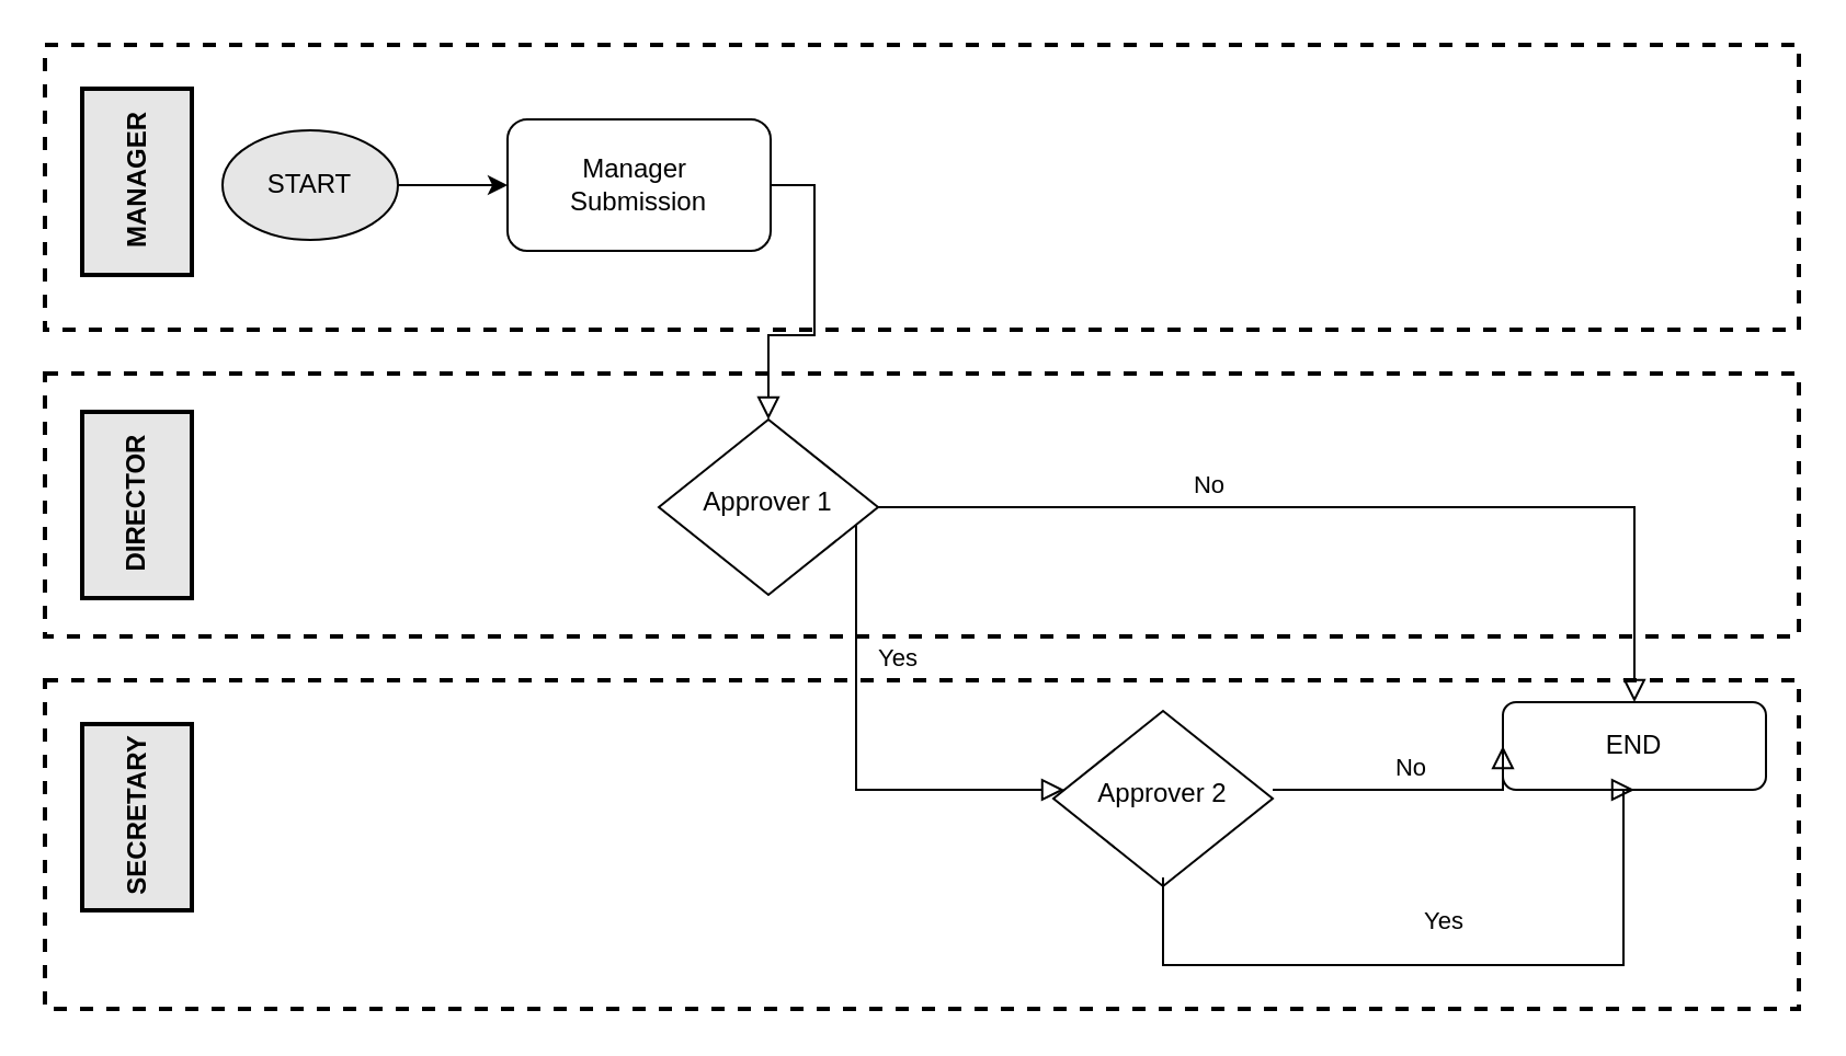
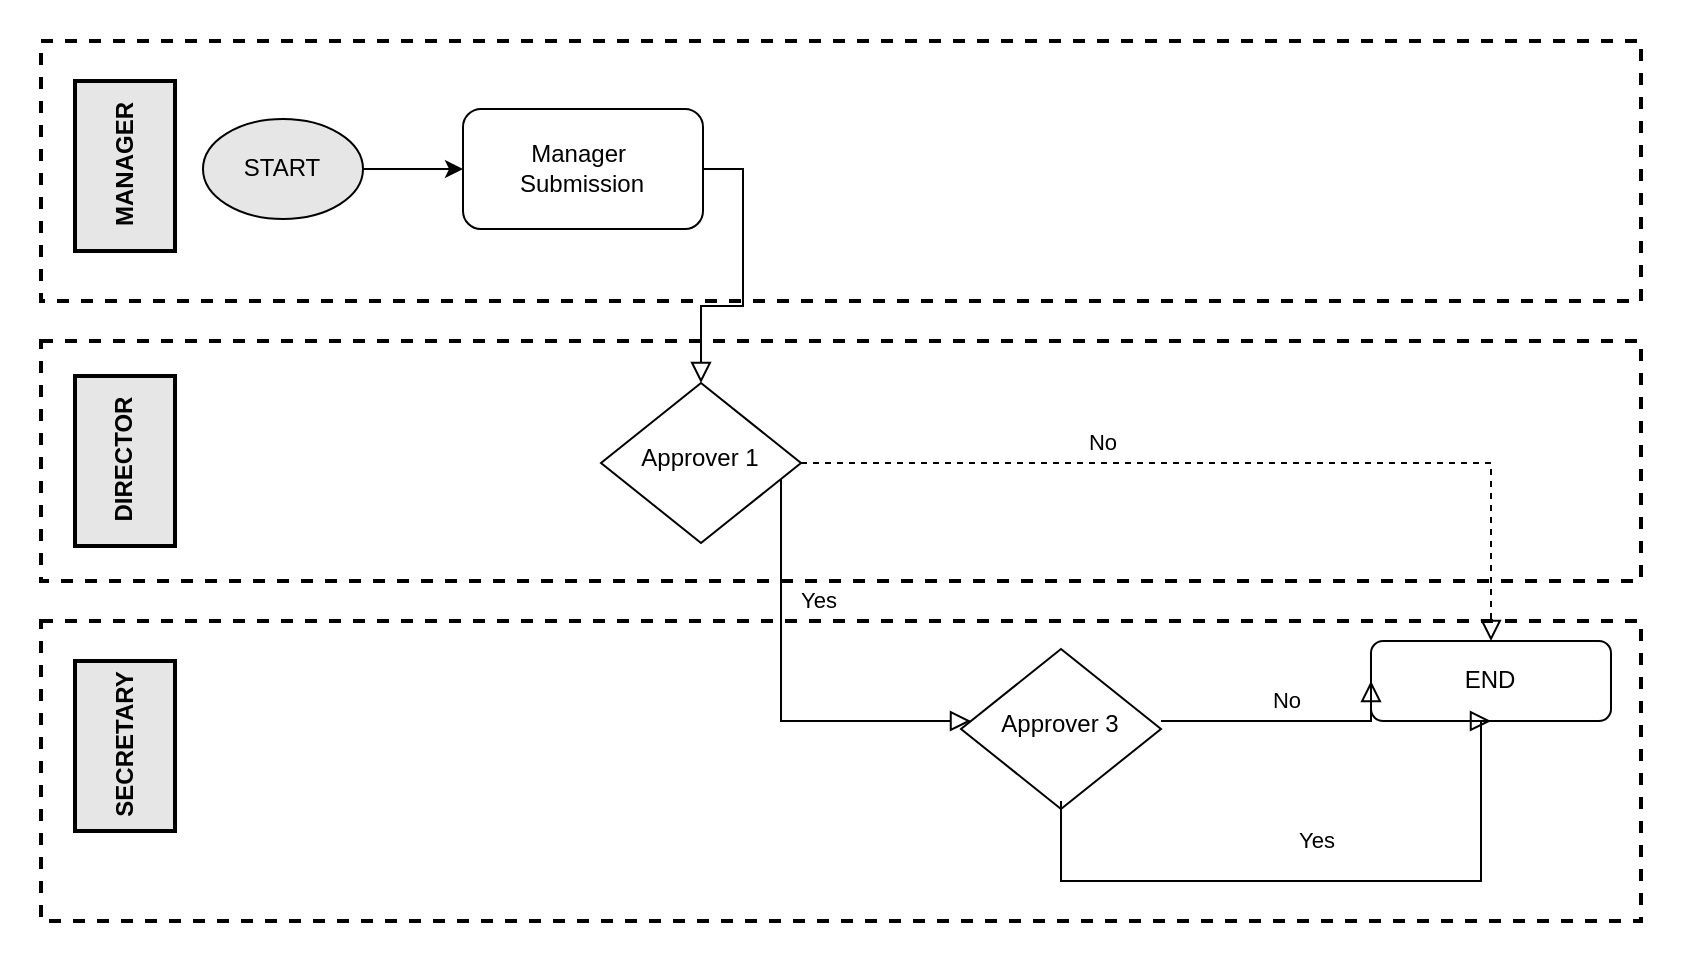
- <mxCell id="7" value="No" style="edgeStyle=orthogonalEdgeStyle;rounded=0;html=1;jettySize=auto;orthogonalLoop=1;fontSize=11;endArrow=block;endFill=0;endSize=8;strokeWidth=1;shadow=0;labelBackgroundColor=none;" parent="1" source="8" target="9" edge="1"><mxGeometry x="-0.302" y="10" relative="1" as="geometry"><mxPoint as="offset" /></mxGeometry></mxCell>
+ <mxCell id="7" value="No" style="edgeStyle=orthogonalEdgeStyle;rounded=0;html=1;jettySize=auto;orthogonalLoop=1;fontSize=11;endArrow=block;endFill=0;endSize=8;strokeWidth=1;shadow=0;labelBackgroundColor=none;dashed=1;" parent="1" source="8" target="9" edge="1"><mxGeometry x="-0.302" y="10" relative="1" as="geometry"><mxPoint as="offset" /></mxGeometry></mxCell>
- <mxCell id="10" value="Approver 2&lt;br&gt;" style="rhombus;whiteSpace=wrap;html=1;shadow=0;fontFamily=Helvetica;fontSize=12;align=center;strokeWidth=1;spacing=6;spacingTop=-4;" parent="1" vertex="1"><mxGeometry x="480" y="324" width="100" height="80" as="geometry" /></mxCell>
+ <mxCell id="10" value="Approver 3&lt;br&gt;" style="rhombus;whiteSpace=wrap;html=1;shadow=0;fontFamily=Helvetica;fontSize=12;align=center;strokeWidth=1;spacing=6;spacingTop=-4;" parent="1" vertex="1"><mxGeometry x="480" y="324" width="100" height="80" as="geometry" /></mxCell>
